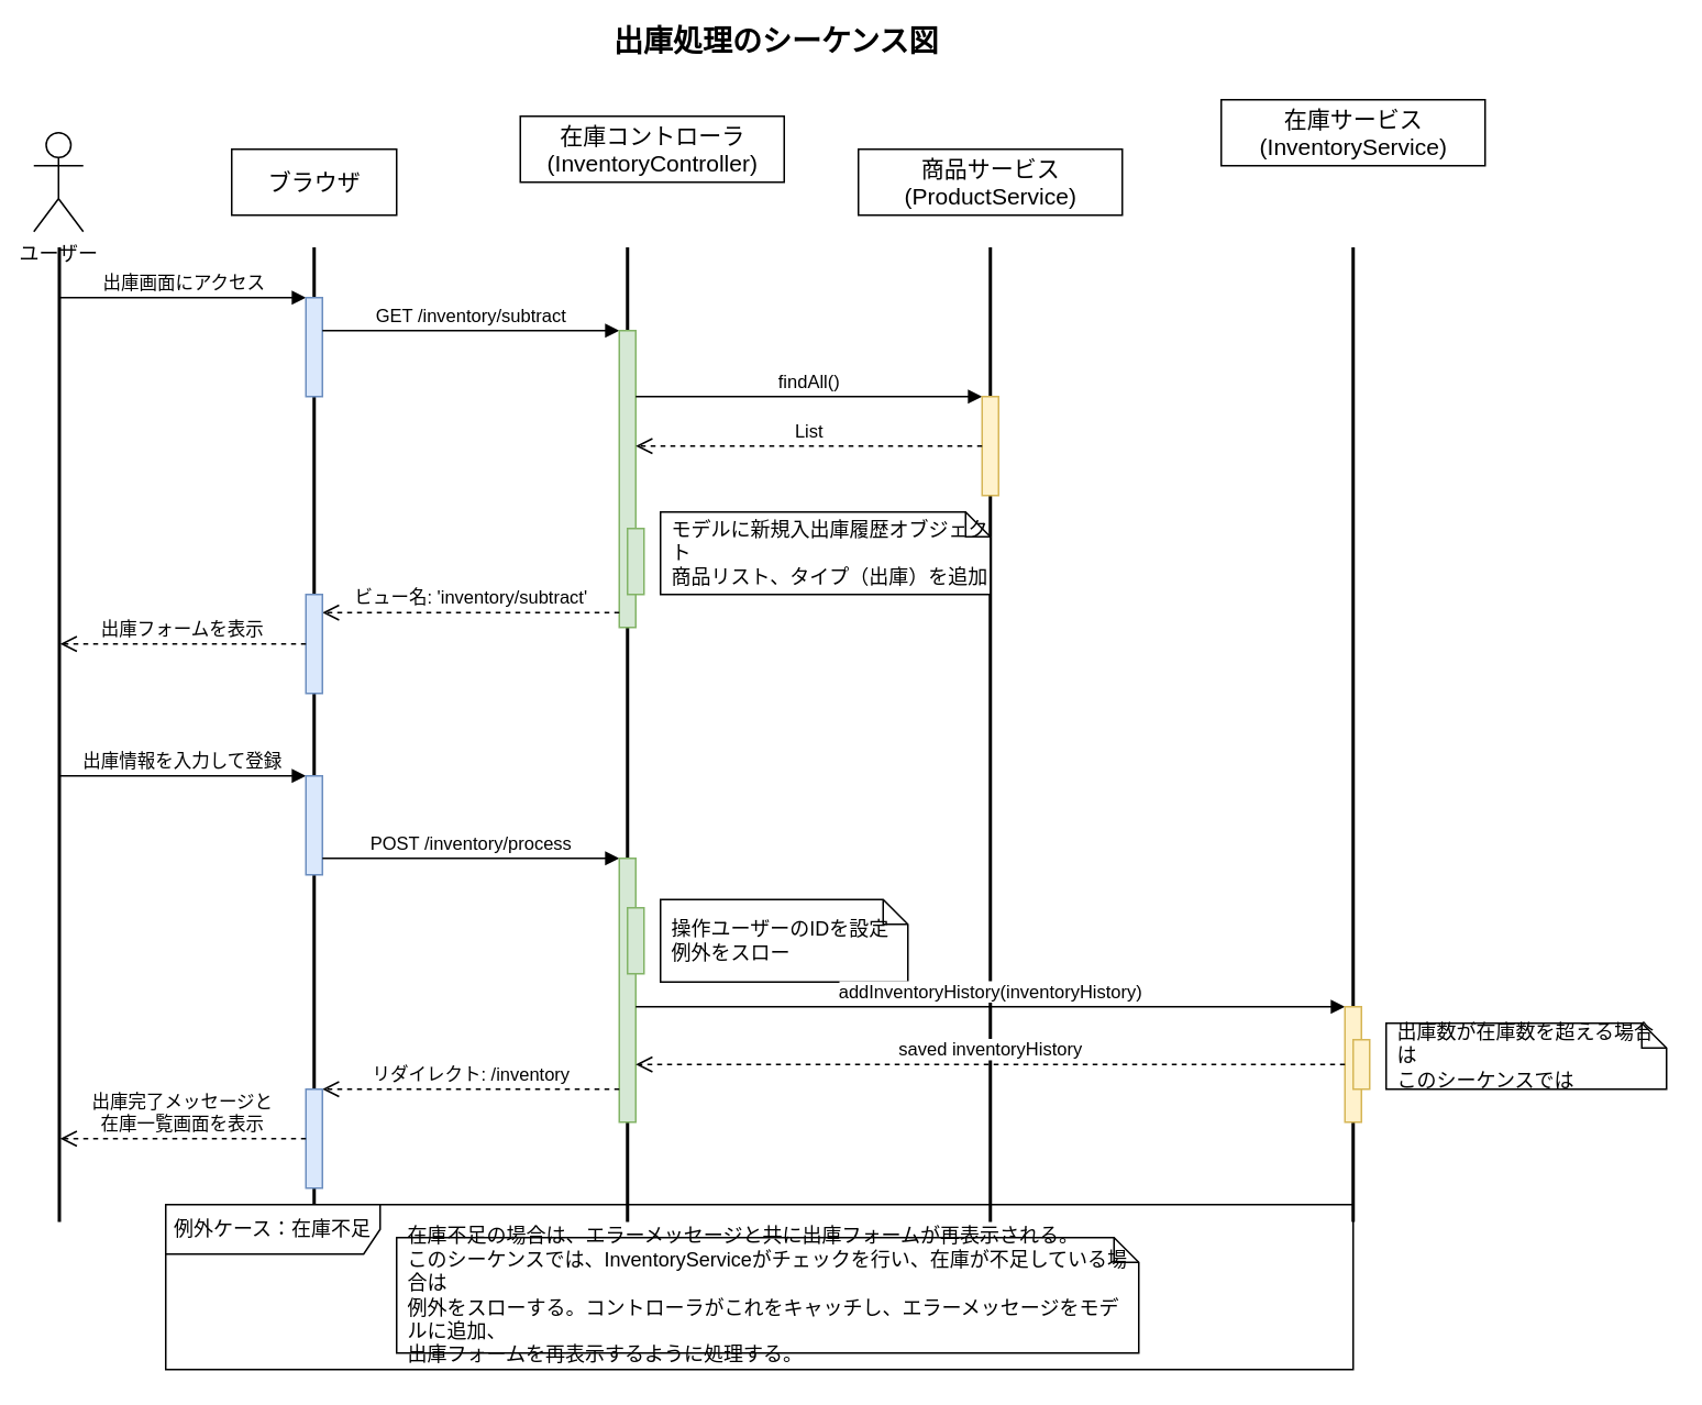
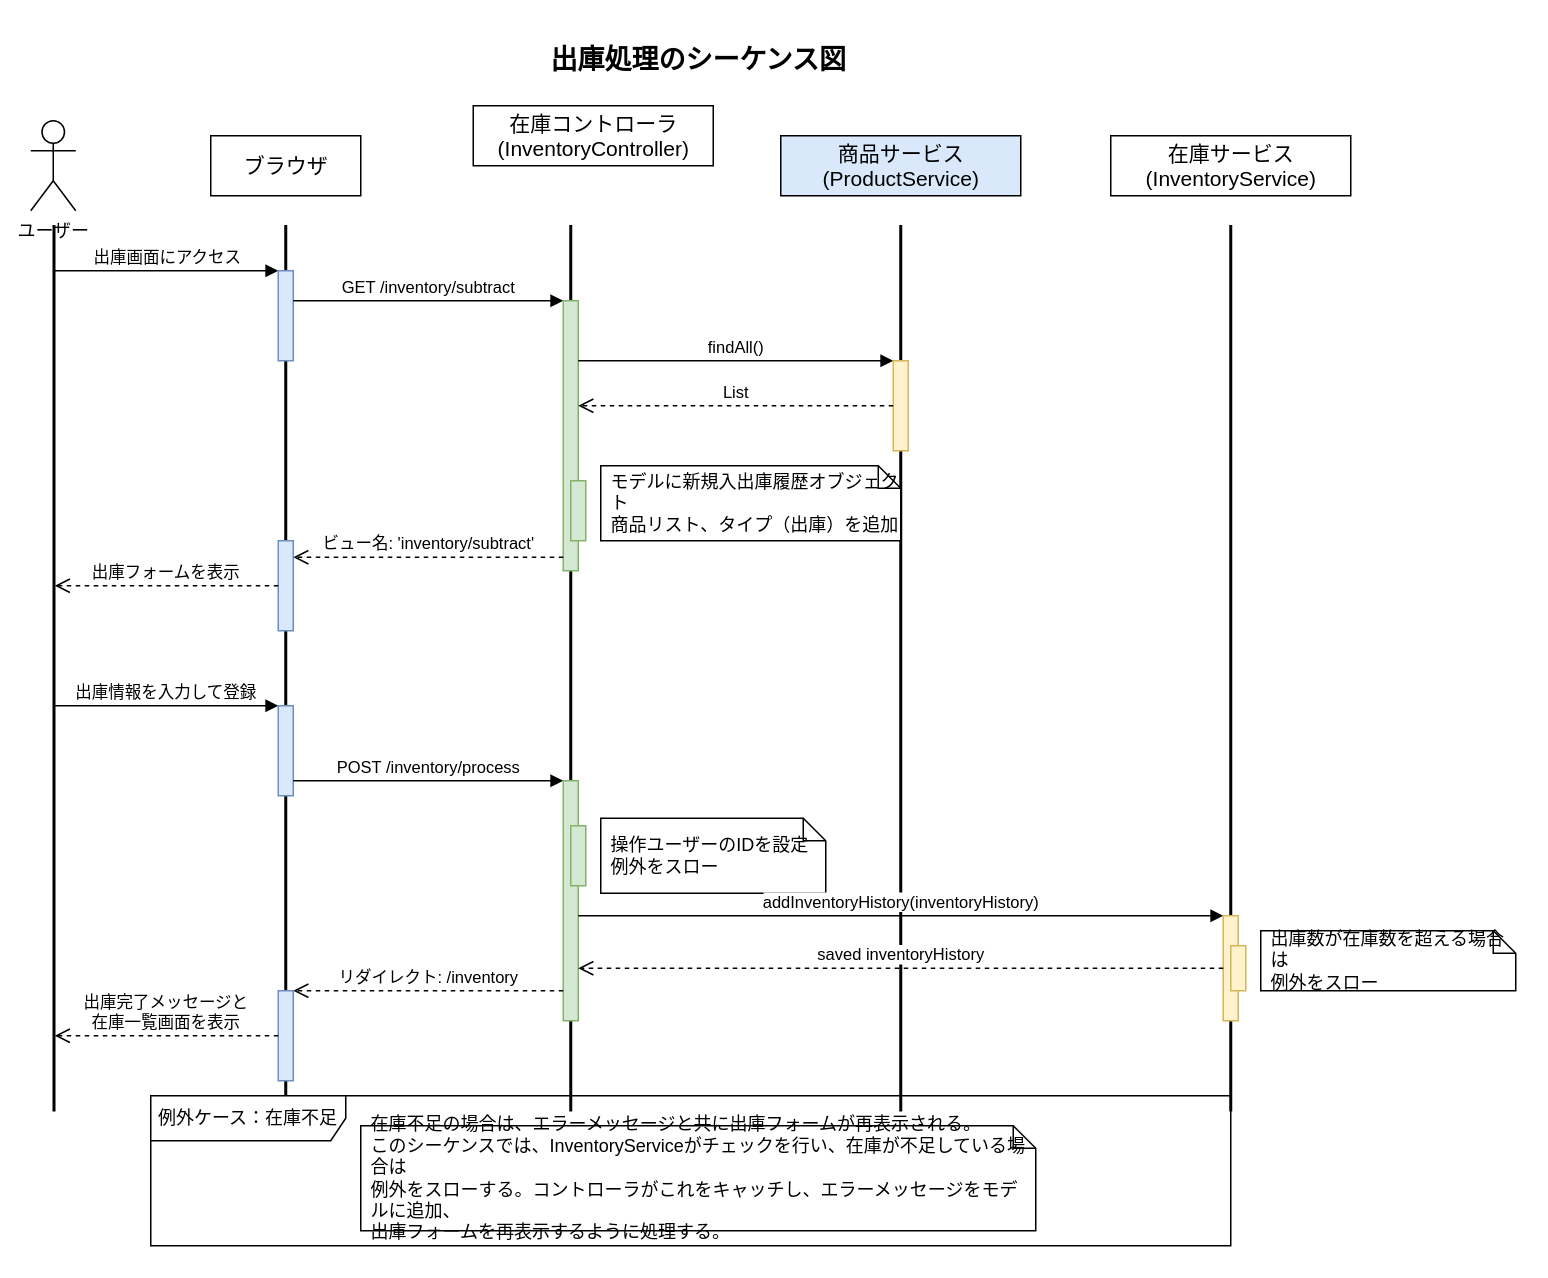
- <mxCell id="2" value="出庫処理のシーケンス図" style="text;html=1;align=center;verticalAlign=middle;resizable=0;points=[];autosize=1;strokeColor=none;fillColor=none;fontSize=18;fontStyle=1" vertex="1" parent="1"><mxGeometry x="355" y="5" width="230" height="40" as="geometry" /></mxCell>
+ <mxCell id="2" value="出庫処理のシーケンス図" style="text;html=1;align=center;verticalAlign=middle;resizable=0;points=[];autosize=1;strokeColor=none;fillColor=none;fontSize=18;fontStyle=1" vertex="1" parent="1"><mxGeometry x="350" y="20" width="230" height="40" as="geometry" /></mxCell>
- <mxCell id="7" value="在庫サービス&#10;(InventoryService)" style="html=1;fontSize=14;" vertex="1" parent="1"><mxGeometry x="740" y="60" width="160" height="40" as="geometry" /></mxCell>
+ <mxCell id="7" value="在庫サービス&#10;(InventoryService)" style="html=1;fontSize=14;" vertex="1" parent="1"><mxGeometry x="740" y="90" width="160" height="40" as="geometry" /></mxCell>
- <mxCell id="6" value="商品サービス&#10;(ProductService)" style="html=1;fontSize=14;" vertex="1" parent="1"><mxGeometry x="520" y="90" width="160" height="40" as="geometry" /></mxCell>
+ <mxCell id="6" value="商品サービス&#10;(ProductService)" style="html=1;fontSize=14;fillColor=#dae8fc;" vertex="1" parent="1"><mxGeometry x="520" y="90" width="160" height="40" as="geometry" /></mxCell>
- <mxCell id="34" value="出庫数が在庫数を超える場合は&#10;このシーケンスでは" style="shape=note;size=15;align=left;spacingLeft=5;html=1;whiteSpace=wrap;" vertex="1" parent="1"><mxGeometry x="840" y="620" width="170" height="40" as="geometry" /></mxCell>
+ <mxCell id="34" value="出庫数が在庫数を超える場合は&#10;例外をスロー" style="shape=note;size=15;align=left;spacingLeft=5;html=1;whiteSpace=wrap;" vertex="1" parent="1"><mxGeometry x="840" y="620" width="170" height="40" as="geometry" /></mxCell>
